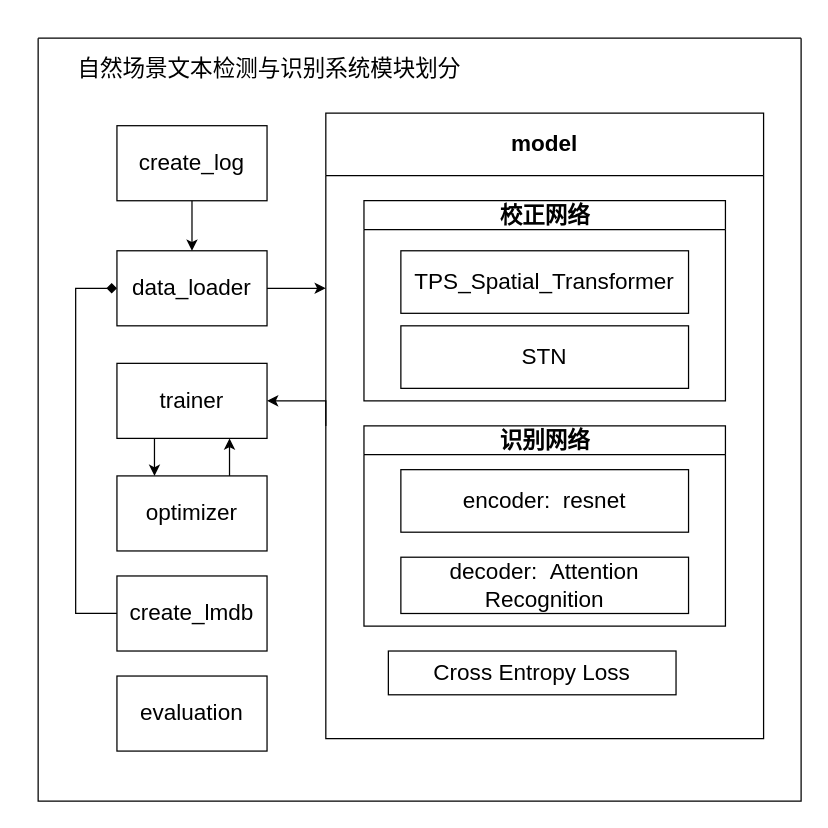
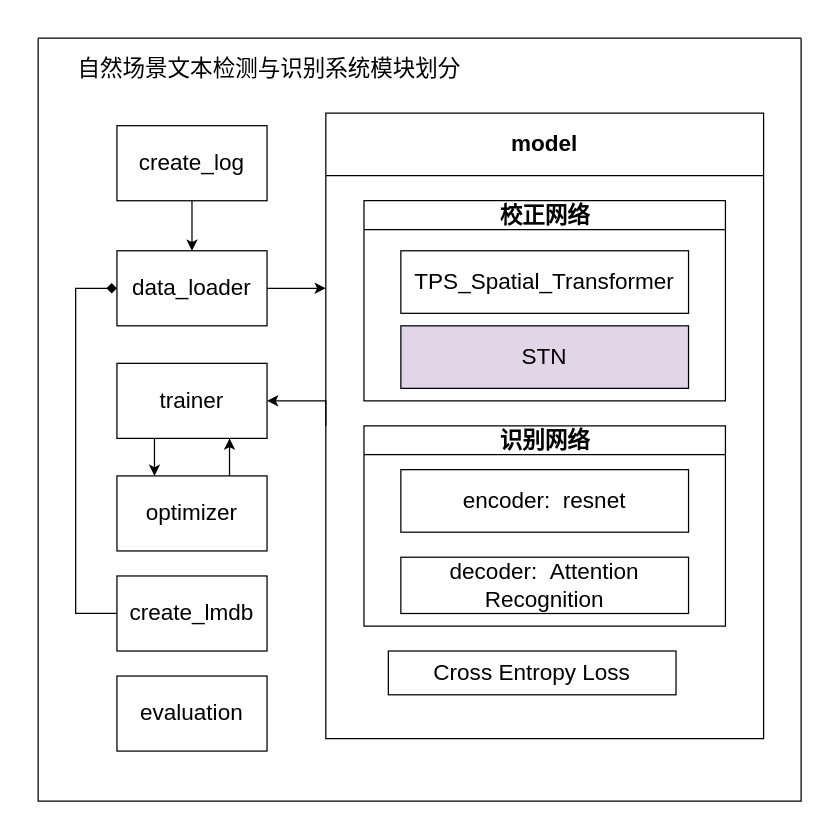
- <mxCell id="7" value="&lt;font style=&quot;font-size: 18px;&quot;&gt;STN&lt;/font&gt;" style="rounded=0;whiteSpace=wrap;html=1;" vertex="1" parent="5"><mxGeometry x="29.5" y="100" width="230" height="50" as="geometry" /></mxCell>
+ <mxCell id="7" value="&lt;font style=&quot;font-size: 18px;&quot;&gt;STN&lt;/font&gt;" style="rounded=0;whiteSpace=wrap;html=1;fillColor=#e1d5e7;" vertex="1" parent="5"><mxGeometry x="29.5" y="100" width="230" height="50" as="geometry" /></mxCell>
